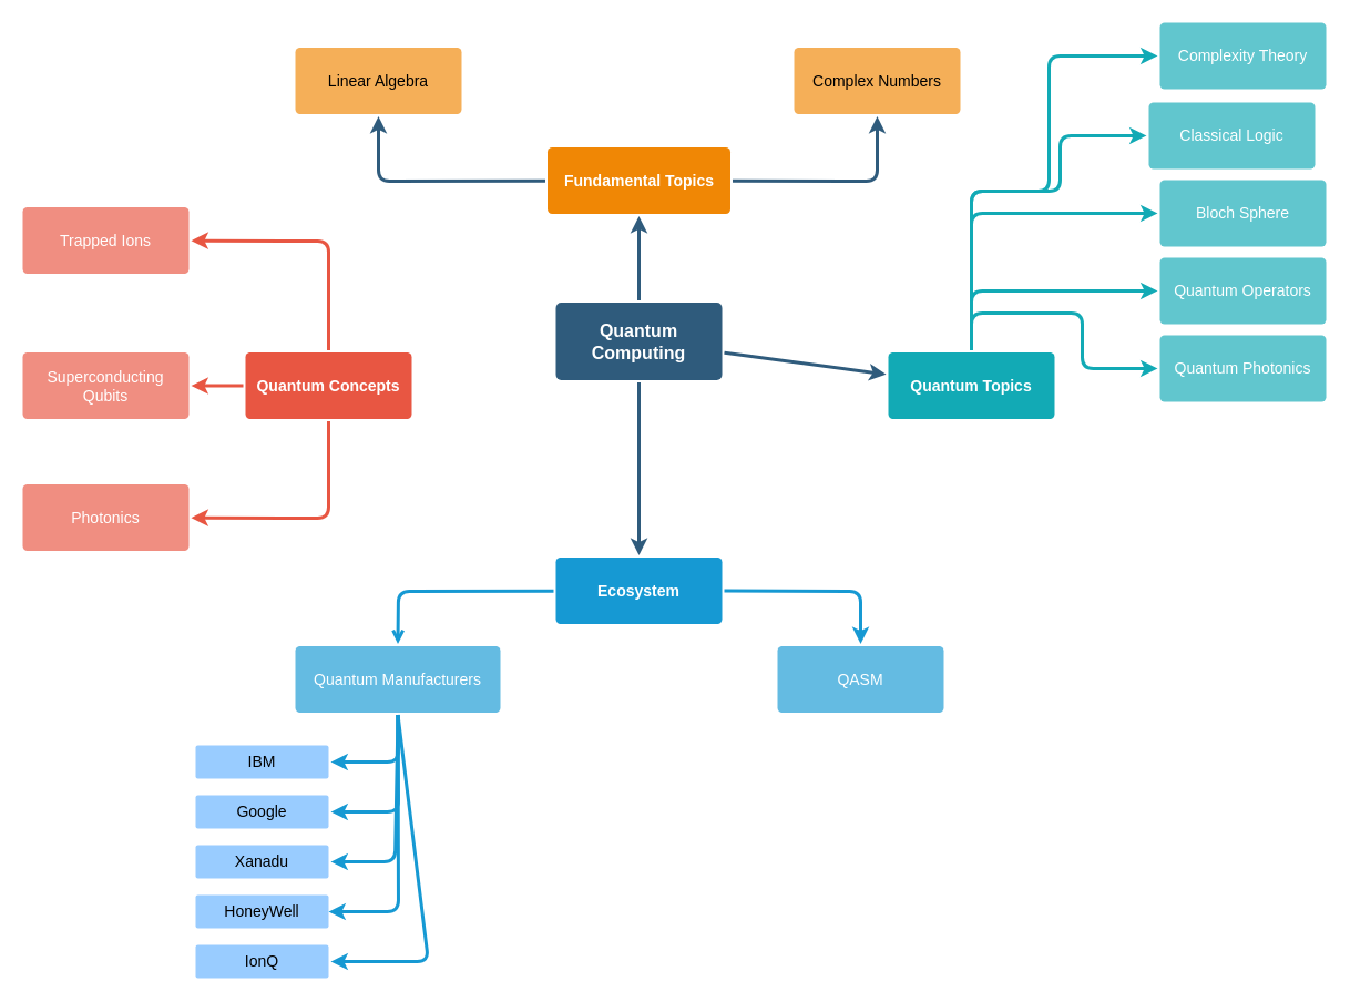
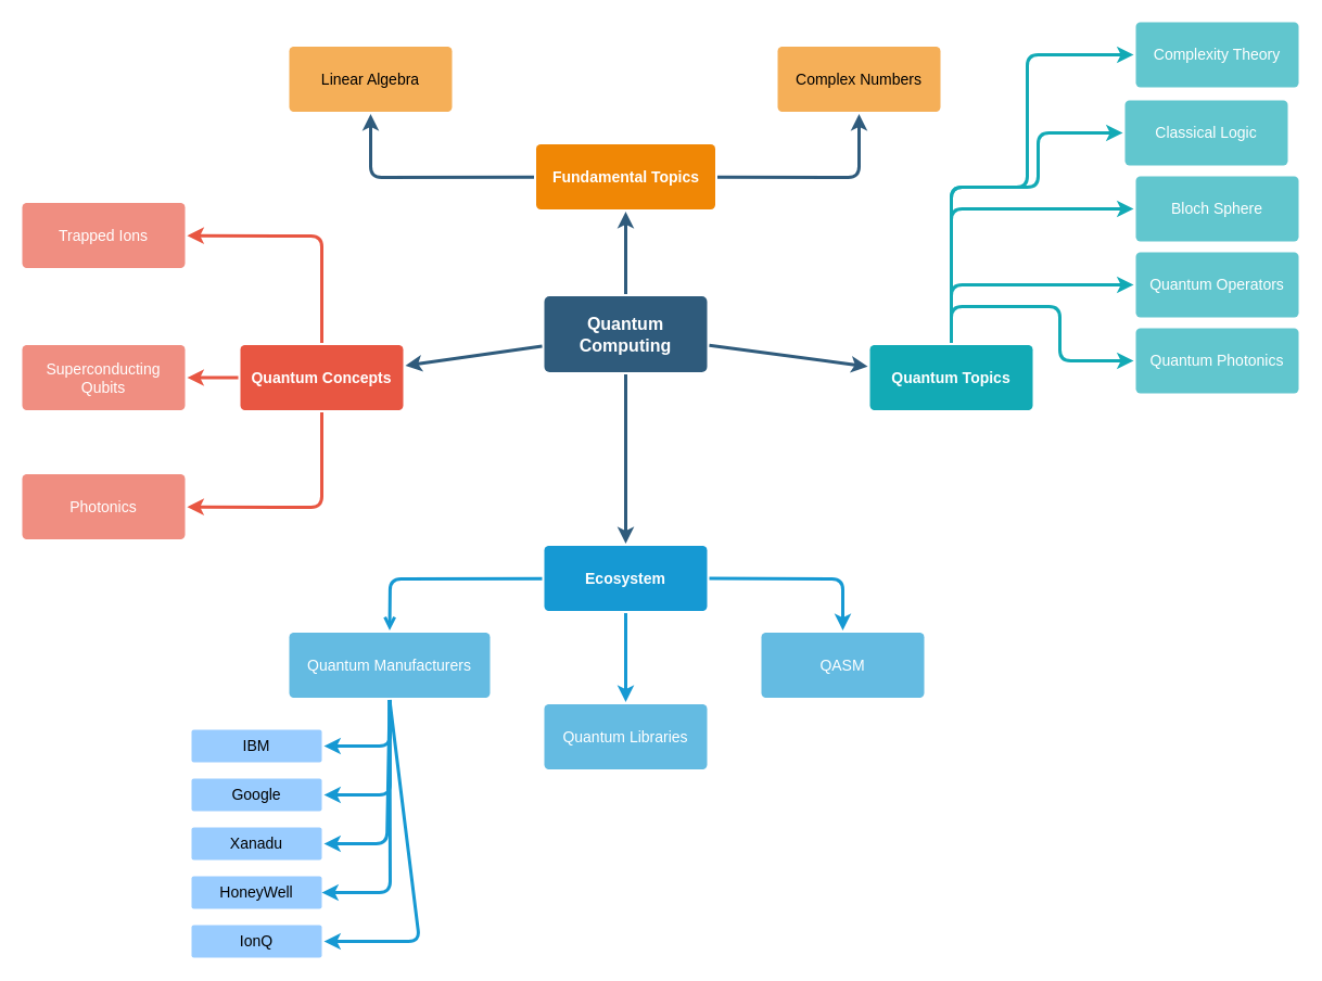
+ <mxCell id="5" value="" style="edgeStyle=none;rounded=0;jumpStyle=none;html=1;shadow=0;labelBackgroundColor=none;startArrow=none;startFill=0;endArrow=classic;endFill=1;jettySize=auto;orthogonalLoop=1;strokeColor=#2F5B7C;strokeWidth=3;fontFamily=Helvetica;fontSize=16;fontColor=#23445D;spacing=5;" parent="1" source="6" target="10" edge="1"><mxGeometry relative="1" as="geometry" /></mxCell>
+ <mxCell id="15" value="" style="edgeStyle=none;rounded=1;jumpStyle=none;html=1;shadow=0;labelBackgroundColor=none;startArrow=none;startFill=0;jettySize=auto;orthogonalLoop=1;strokeColor=#1699D3;strokeWidth=3;fontFamily=Helvetica;fontSize=14;fontColor=#FFFFFF;spacing=5;fontStyle=1;fillColor=#b0e3e6;entryX=0.5;entryY=0;entryDx=0;entryDy=0;" parent="1" source="17" target="19" edge="1"><mxGeometry relative="1" as="geometry" /></mxCell>
+ <mxCell id="19" value="Quantum Libraries" style="rounded=1;whiteSpace=wrap;html=1;shadow=0;labelBackgroundColor=none;strokeColor=none;strokeWidth=3;fillColor=#64bbe2;fontFamily=Helvetica;fontSize=14;fontColor=#FFFFFF;align=center;spacing=5;arcSize=7;perimeterSpacing=2;" parent="1" vertex="1"><mxGeometry x="501" y="648.5" width="150" height="60" as="geometry" /></mxCell>
